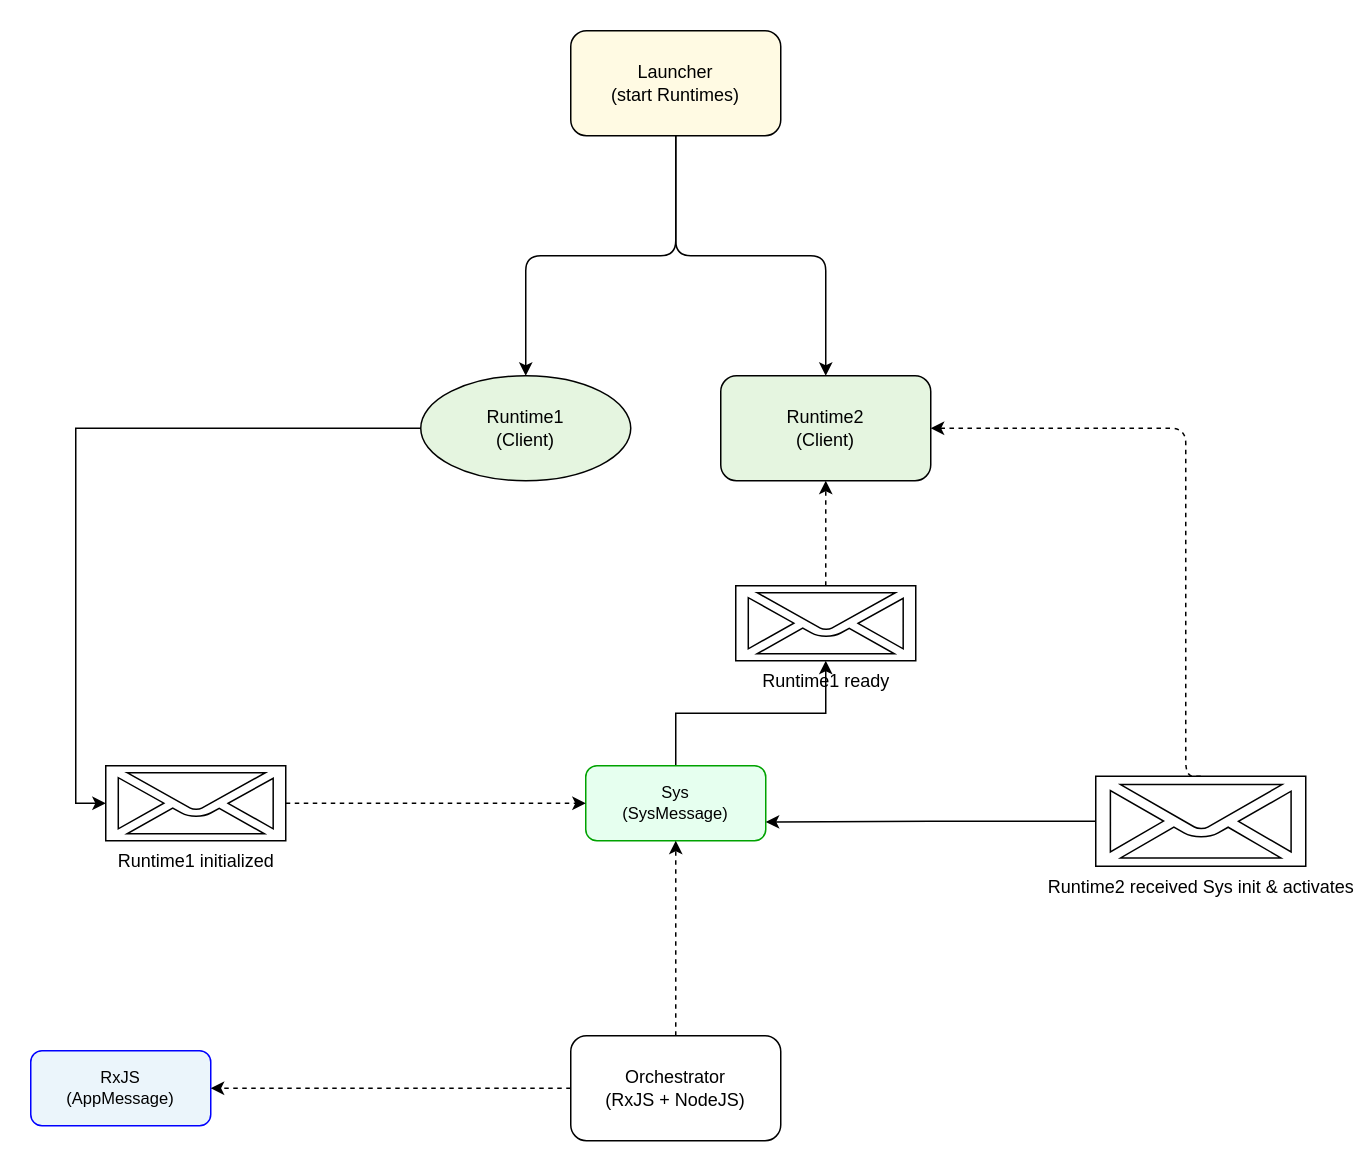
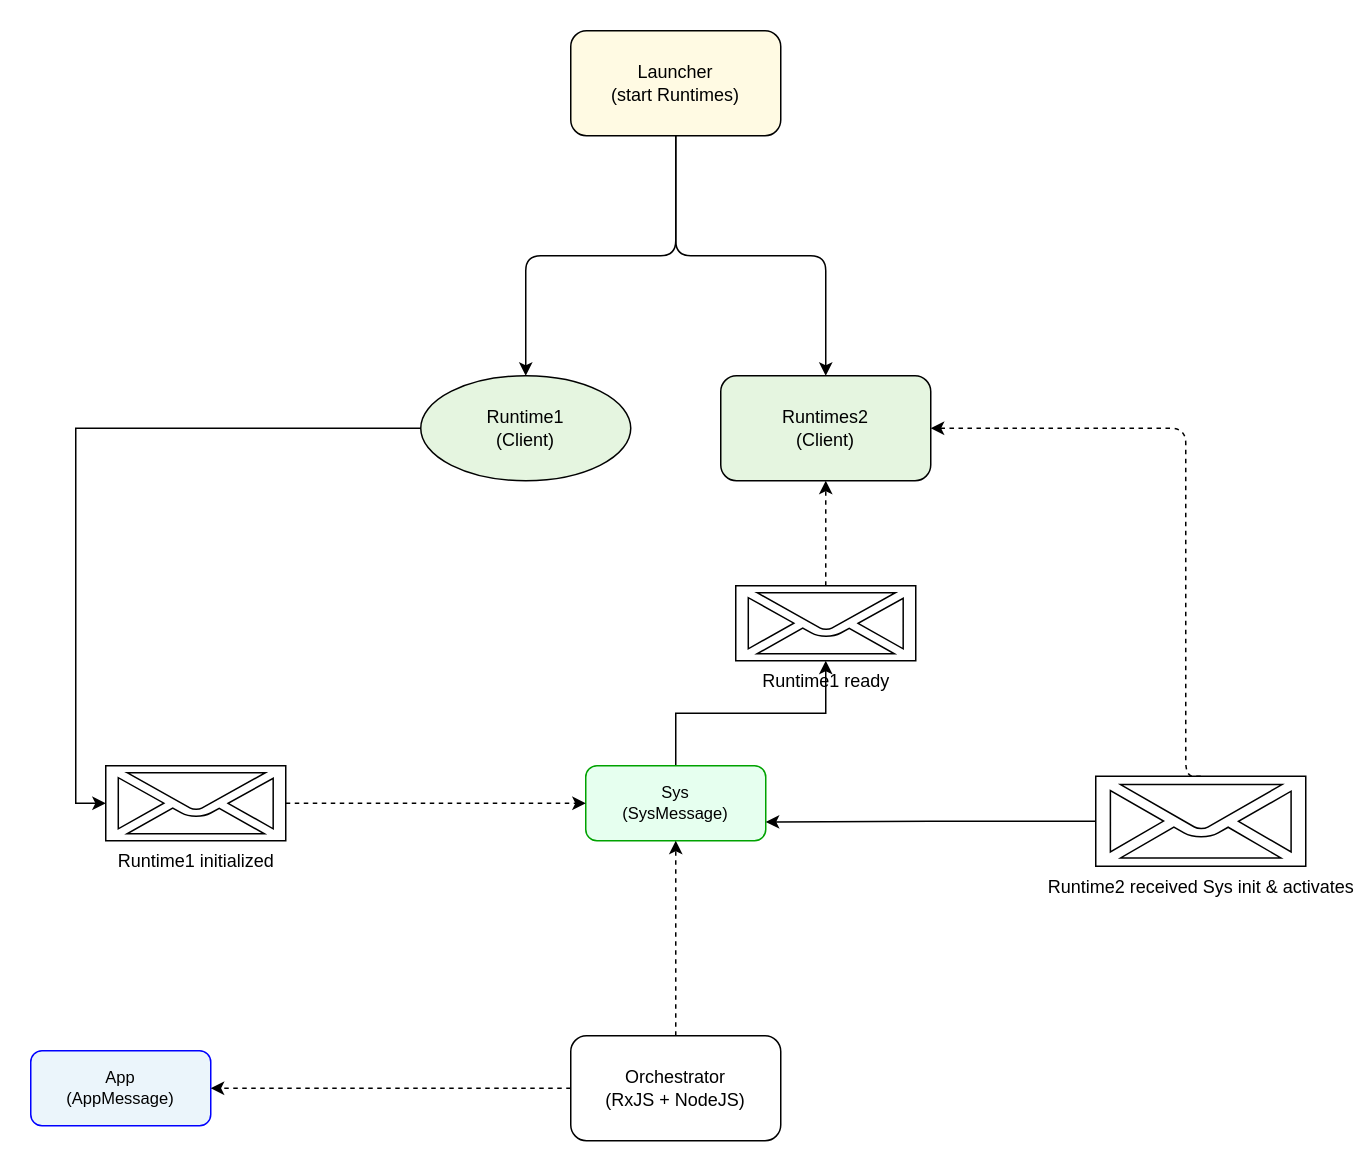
- <mxCell id="9" value="Runtime2&lt;br&gt;(Client)" style="rounded=1;whiteSpace=wrap;html=1;fontSize=12;fontColor=#000000;strokeColor=#000000;fillColor=#E5F5E0;" vertex="1" parent="1"><mxGeometry x="480" y="250" width="140" height="70" as="geometry" /></mxCell>
+ <mxCell id="9" value="Runtimes2&lt;br&gt;(Client)" style="rounded=1;whiteSpace=wrap;html=1;fontSize=12;fontColor=#000000;strokeColor=#000000;fillColor=#E5F5E0;" vertex="1" parent="1"><mxGeometry x="480" y="250" width="140" height="70" as="geometry" /></mxCell>
- <mxCell id="3" value="RxJS&lt;br&gt;(AppMessage)" style="rounded=1;whiteSpace=wrap;html=1;fontSize=11;fontColor=#000000;strokeColor=#0000FF;fillColor=#EBF5FB;" vertex="1" parent="1"><mxGeometry x="20" y="700" width="120" height="50" as="geometry" /></mxCell>
+ <mxCell id="3" value="App&lt;br&gt;(AppMessage)" style="rounded=1;whiteSpace=wrap;html=1;fontSize=11;fontColor=#000000;strokeColor=#0000FF;fillColor=#EBF5FB;" vertex="1" parent="1"><mxGeometry x="20" y="700" width="120" height="50" as="geometry" /></mxCell>
